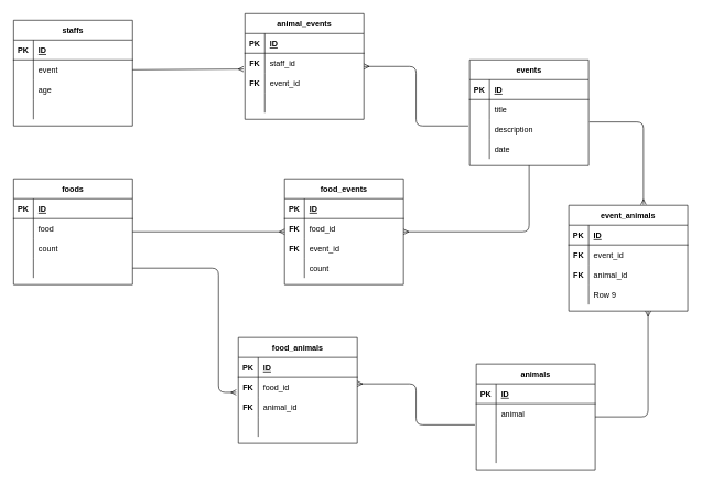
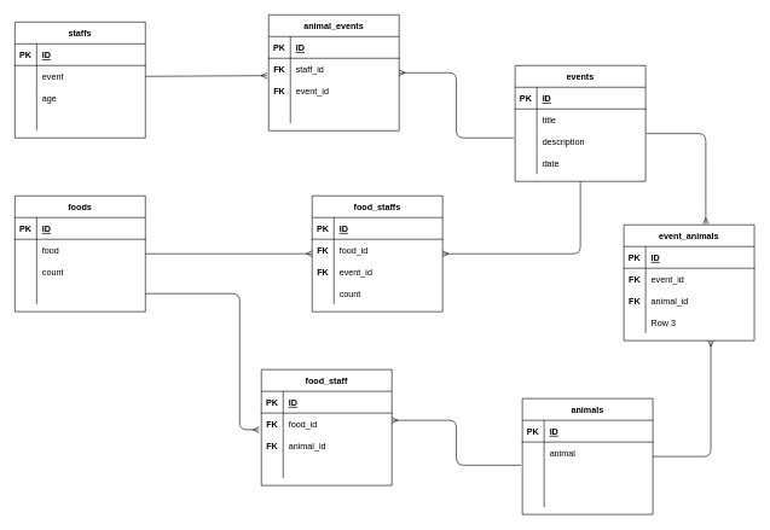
- <mxCell id="81" value="food_events" style="shape=table;startSize=30;container=1;collapsible=1;childLayout=tableLayout;fixedRows=1;rowLines=0;fontStyle=1;align=center;resizeLast=1;" vertex="1" parent="1"><mxGeometry x="430" y="270" width="180" height="160" as="geometry" /></mxCell>
+ <mxCell id="81" value="food_staffs" style="shape=table;startSize=30;container=1;collapsible=1;childLayout=tableLayout;fixedRows=1;rowLines=0;fontStyle=1;align=center;resizeLast=1;" vertex="1" parent="1"><mxGeometry x="430" y="270" width="180" height="160" as="geometry" /></mxCell>
- <mxCell id="54" value="Row 9" style="shape=partialRectangle;connectable=0;fillColor=none;top=0;left=0;bottom=0;right=0;align=left;spacingLeft=6;overflow=hidden;" vertex="1" parent="52"><mxGeometry x="30" width="150" height="30" as="geometry" /></mxCell>
+ <mxCell id="54" value="Row 3" style="shape=partialRectangle;connectable=0;fillColor=none;top=0;left=0;bottom=0;right=0;align=left;spacingLeft=6;overflow=hidden;" vertex="1" parent="52"><mxGeometry x="30" width="150" height="30" as="geometry" /></mxCell>
- <mxCell id="94" value="food_animals" style="shape=table;startSize=30;container=1;collapsible=1;childLayout=tableLayout;fixedRows=1;rowLines=0;fontStyle=1;align=center;resizeLast=1;" vertex="1" parent="1"><mxGeometry x="360" y="510" width="180" height="160" as="geometry" /></mxCell>
+ <mxCell id="94" value="food_staff" style="shape=table;startSize=30;container=1;collapsible=1;childLayout=tableLayout;fixedRows=1;rowLines=0;fontStyle=1;align=center;resizeLast=1;" vertex="1" parent="1"><mxGeometry x="360" y="510" width="180" height="160" as="geometry" /></mxCell>
